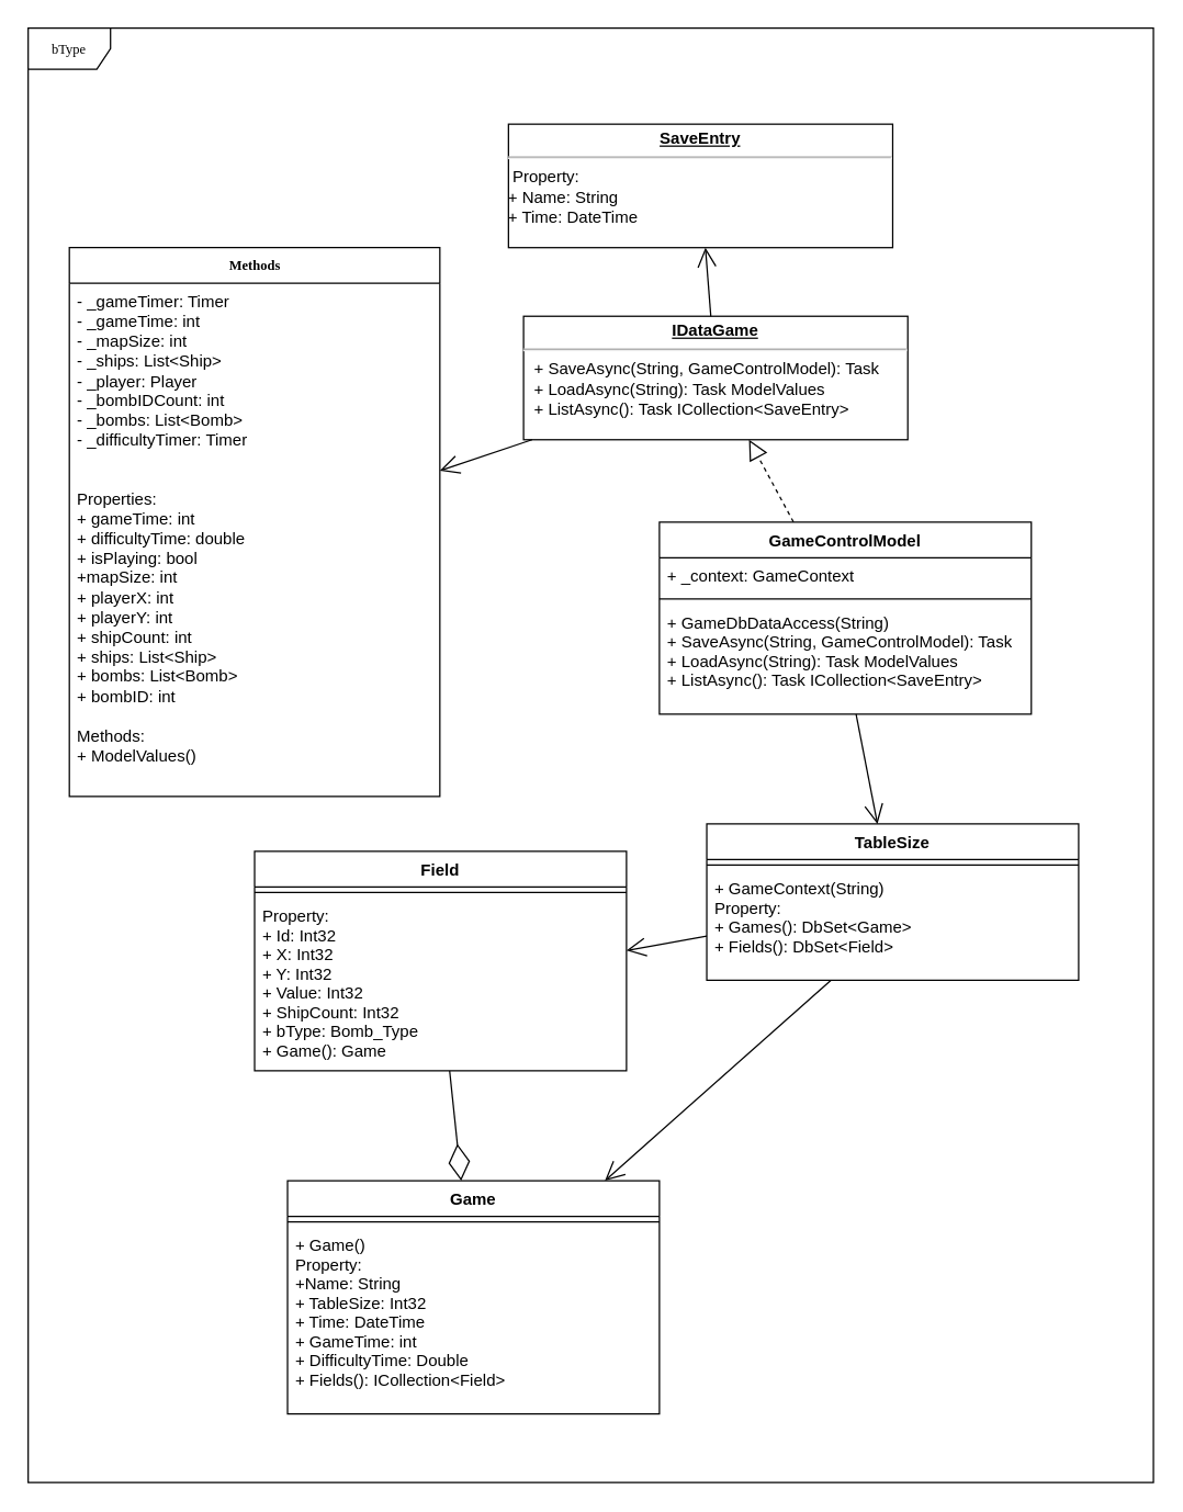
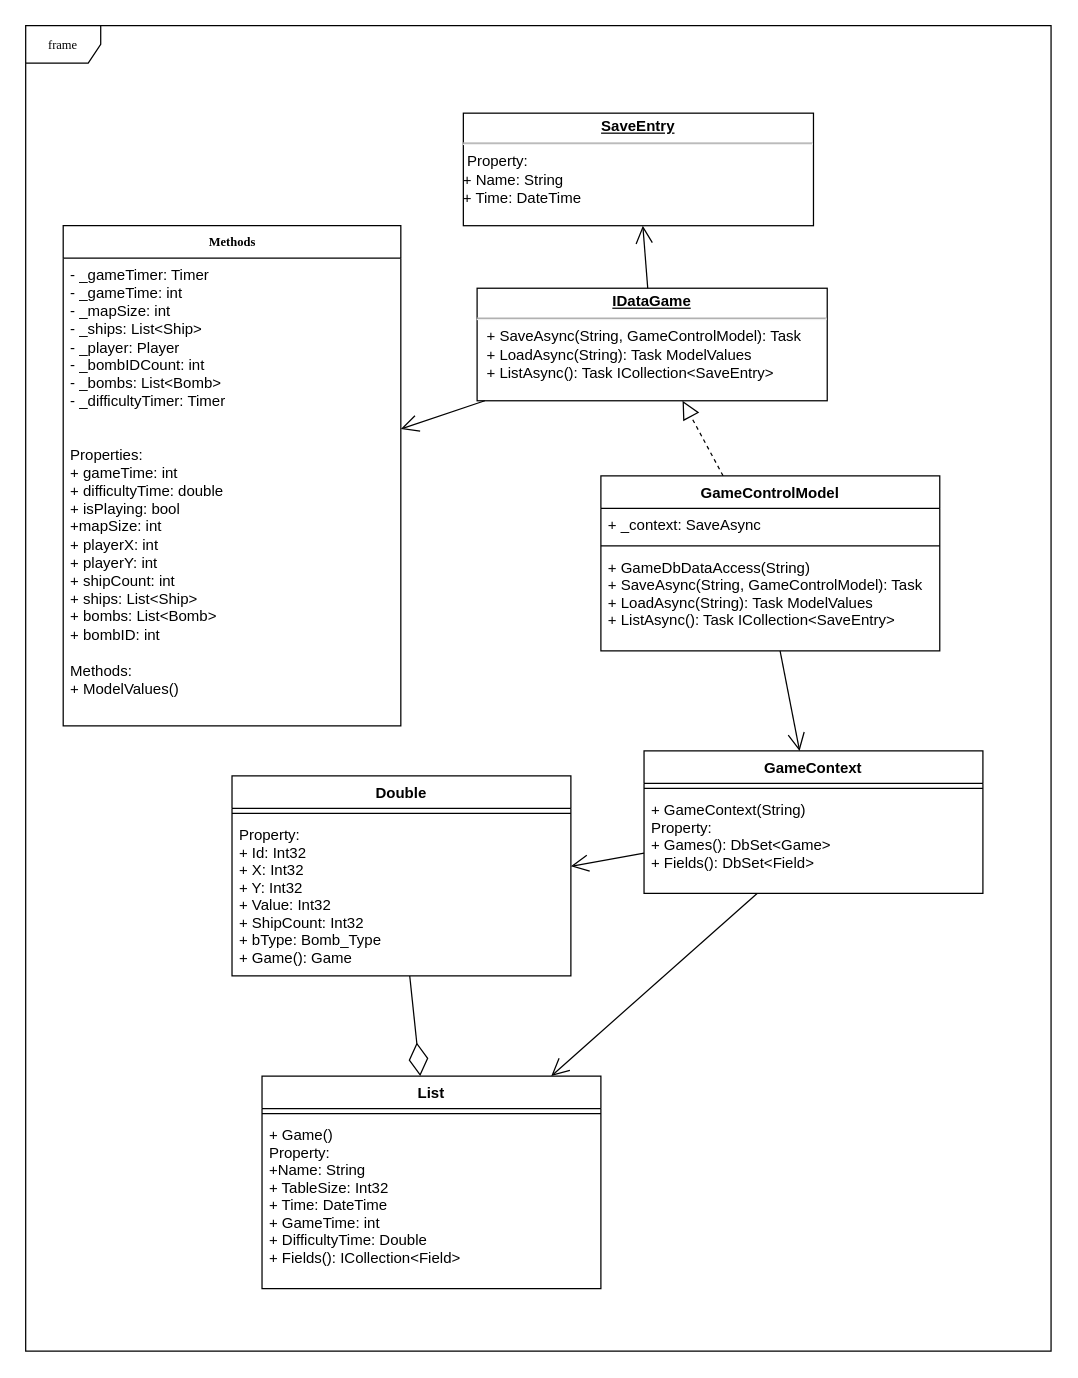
- <mxCell id="2" value="bType" style="shape=umlFrame;whiteSpace=wrap;html=1;rounded=0;shadow=0;comic=0;labelBackgroundColor=none;strokeWidth=1;fontFamily=Verdana;fontSize=10;align=center;" parent="1" vertex="1"><mxGeometry x="20" y="20" width="820" height="1060" as="geometry" /></mxCell>
+ <mxCell id="2" value="frame" style="shape=umlFrame;whiteSpace=wrap;html=1;rounded=0;shadow=0;comic=0;labelBackgroundColor=none;strokeWidth=1;fontFamily=Verdana;fontSize=10;align=center;" parent="1" vertex="1"><mxGeometry x="20" y="20" width="820" height="1060" as="geometry" /></mxCell>
- <mxCell id="7" value="+ _context: GameContext" style="text;strokeColor=none;fillColor=none;align=left;verticalAlign=top;spacingLeft=4;spacingRight=4;overflow=hidden;rotatable=0;points=[[0,0.5],[1,0.5]];portConstraint=eastwest;" vertex="1" parent="6"><mxGeometry y="26" width="271" height="26" as="geometry" /></mxCell>
+ <mxCell id="7" value="+ _context: SaveAsync" style="text;strokeColor=none;fillColor=none;align=left;verticalAlign=top;spacingLeft=4;spacingRight=4;overflow=hidden;rotatable=0;points=[[0,0.5],[1,0.5]];portConstraint=eastwest;" vertex="1" parent="6"><mxGeometry y="26" width="271" height="26" as="geometry" /></mxCell>
- <mxCell id="14" value="TableSize" style="swimlane;fontStyle=1;align=center;verticalAlign=top;childLayout=stackLayout;horizontal=1;startSize=26;horizontalStack=0;resizeParent=1;resizeParentMax=0;resizeLast=0;collapsible=1;marginBottom=0;fontFamily=Helvetica;" vertex="1" parent="1"><mxGeometry x="514.5" y="600" width="271" height="114" as="geometry" /></mxCell>
+ <mxCell id="14" value="GameContext" style="swimlane;fontStyle=1;align=center;verticalAlign=top;childLayout=stackLayout;horizontal=1;startSize=26;horizontalStack=0;resizeParent=1;resizeParentMax=0;resizeLast=0;collapsible=1;marginBottom=0;fontFamily=Helvetica;" vertex="1" parent="1"><mxGeometry x="514.5" y="600" width="271" height="114" as="geometry" /></mxCell>
- <mxCell id="18" value="Field" style="swimlane;fontStyle=1;align=center;verticalAlign=top;childLayout=stackLayout;horizontal=1;startSize=26;horizontalStack=0;resizeParent=1;resizeParentMax=0;resizeLast=0;collapsible=1;marginBottom=0;fontFamily=Helvetica;" vertex="1" parent="1"><mxGeometry x="185" y="620" width="271" height="160" as="geometry" /></mxCell>
+ <mxCell id="18" value="Double" style="swimlane;fontStyle=1;align=center;verticalAlign=top;childLayout=stackLayout;horizontal=1;startSize=26;horizontalStack=0;resizeParent=1;resizeParentMax=0;resizeLast=0;collapsible=1;marginBottom=0;fontFamily=Helvetica;" vertex="1" parent="1"><mxGeometry x="185" y="620" width="271" height="160" as="geometry" /></mxCell>
- <mxCell id="21" value="Game" style="swimlane;fontStyle=1;align=center;verticalAlign=top;childLayout=stackLayout;horizontal=1;startSize=26;horizontalStack=0;resizeParent=1;resizeParentMax=0;resizeLast=0;collapsible=1;marginBottom=0;fontFamily=Helvetica;" vertex="1" parent="1"><mxGeometry x="209" y="860" width="271" height="170" as="geometry" /></mxCell>
+ <mxCell id="21" value="List" style="swimlane;fontStyle=1;align=center;verticalAlign=top;childLayout=stackLayout;horizontal=1;startSize=26;horizontalStack=0;resizeParent=1;resizeParentMax=0;resizeLast=0;collapsible=1;marginBottom=0;fontFamily=Helvetica;" vertex="1" parent="1"><mxGeometry x="209" y="860" width="271" height="170" as="geometry" /></mxCell>
